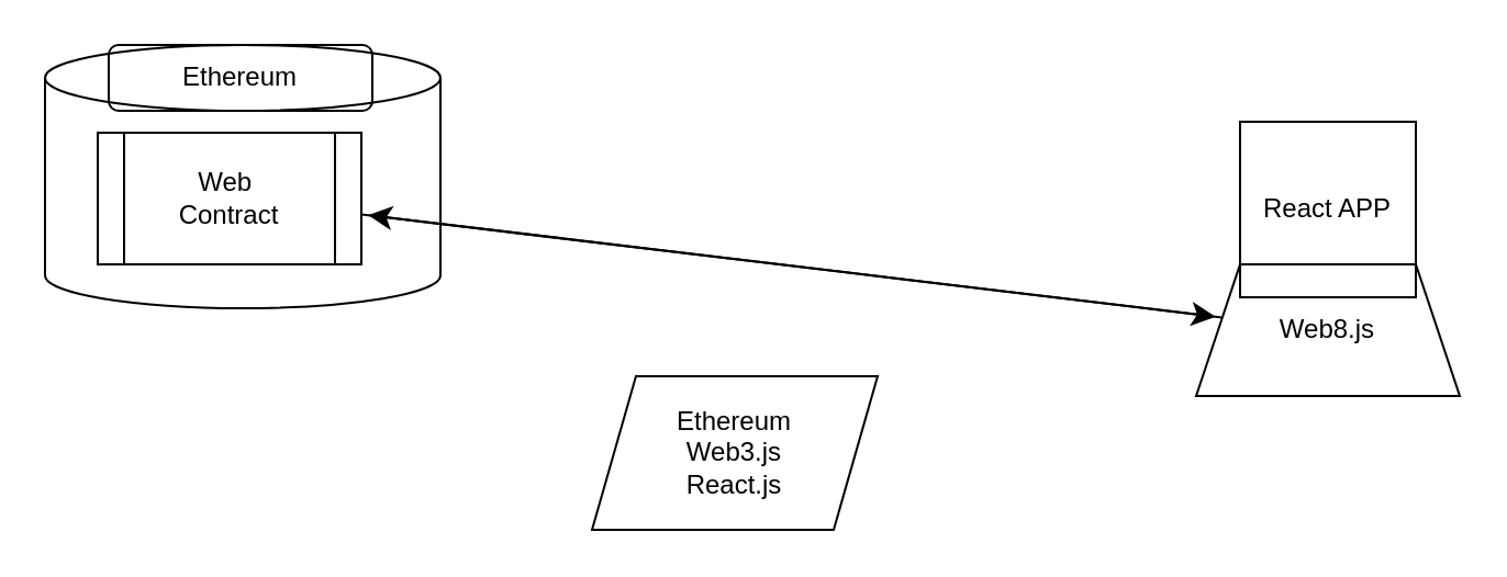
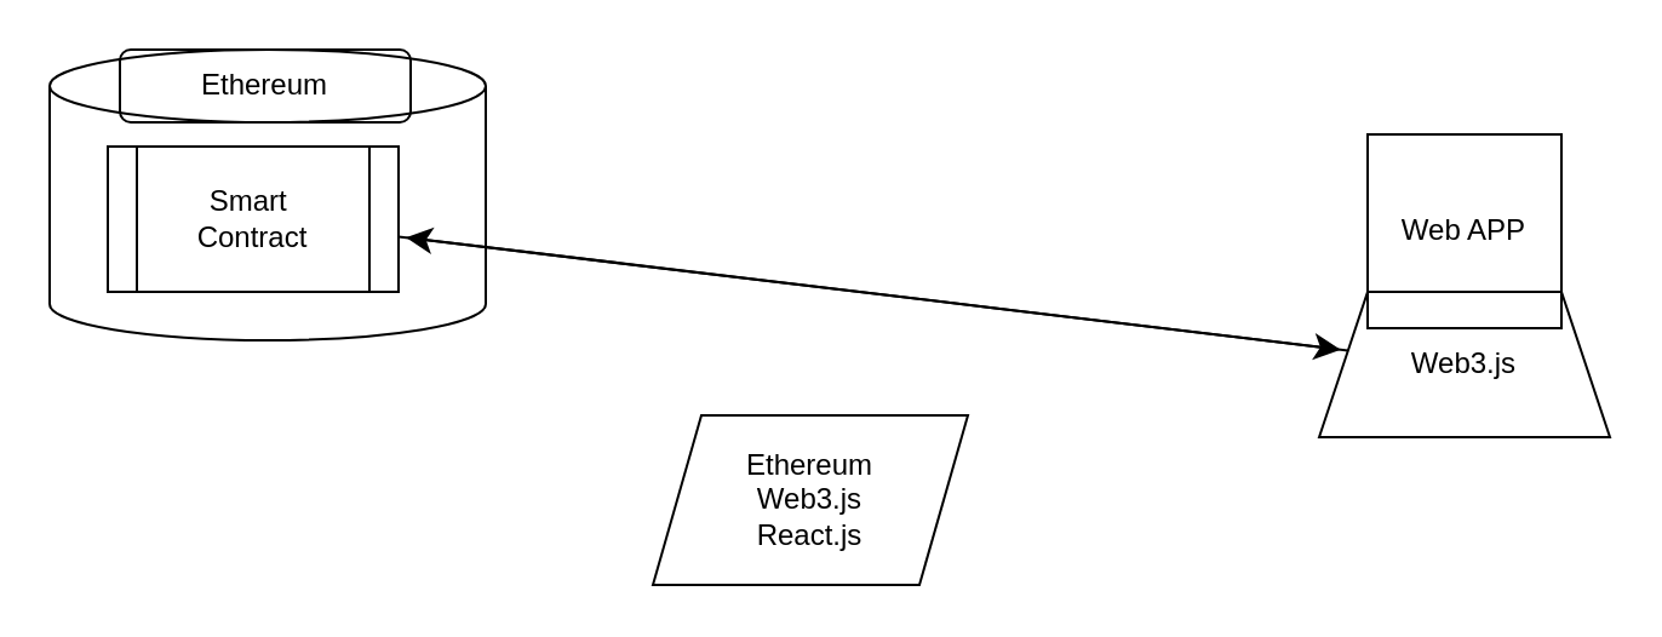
- <mxCell id="4" value="Web&amp;nbsp;&lt;br&gt;Contract" style="shape=process;whiteSpace=wrap;html=1;backgroundOutline=1;fillColor=none;" parent="1" vertex="1"><mxGeometry x="44" y="60" width="120" height="60" as="geometry" /></mxCell>
+ <mxCell id="4" value="Smart&amp;nbsp;&lt;br&gt;Contract" style="shape=process;whiteSpace=wrap;html=1;backgroundOutline=1;fillColor=none;" parent="1" vertex="1"><mxGeometry x="44" y="60" width="120" height="60" as="geometry" /></mxCell>
- <mxCell id="2" value="React APP" style="whiteSpace=wrap;html=1;aspect=fixed;fillColor=none;" parent="1" vertex="1"><mxGeometry x="564" y="55" width="80" height="80" as="geometry" /></mxCell>
+ <mxCell id="2" value="Web APP" style="whiteSpace=wrap;html=1;aspect=fixed;fillColor=none;" parent="1" vertex="1"><mxGeometry x="564" y="55" width="80" height="80" as="geometry" /></mxCell>
- <mxCell id="6" value="Web8.js" style="shape=trapezoid;perimeter=trapezoidPerimeter;whiteSpace=wrap;html=1;fixedSize=1;fillColor=none;" parent="1" vertex="1"><mxGeometry x="544" y="120" width="120" height="60" as="geometry" /></mxCell>
+ <mxCell id="6" value="Web3.js" style="shape=trapezoid;perimeter=trapezoidPerimeter;whiteSpace=wrap;html=1;fixedSize=1;fillColor=none;" parent="1" vertex="1"><mxGeometry x="544" y="120" width="120" height="60" as="geometry" /></mxCell>
